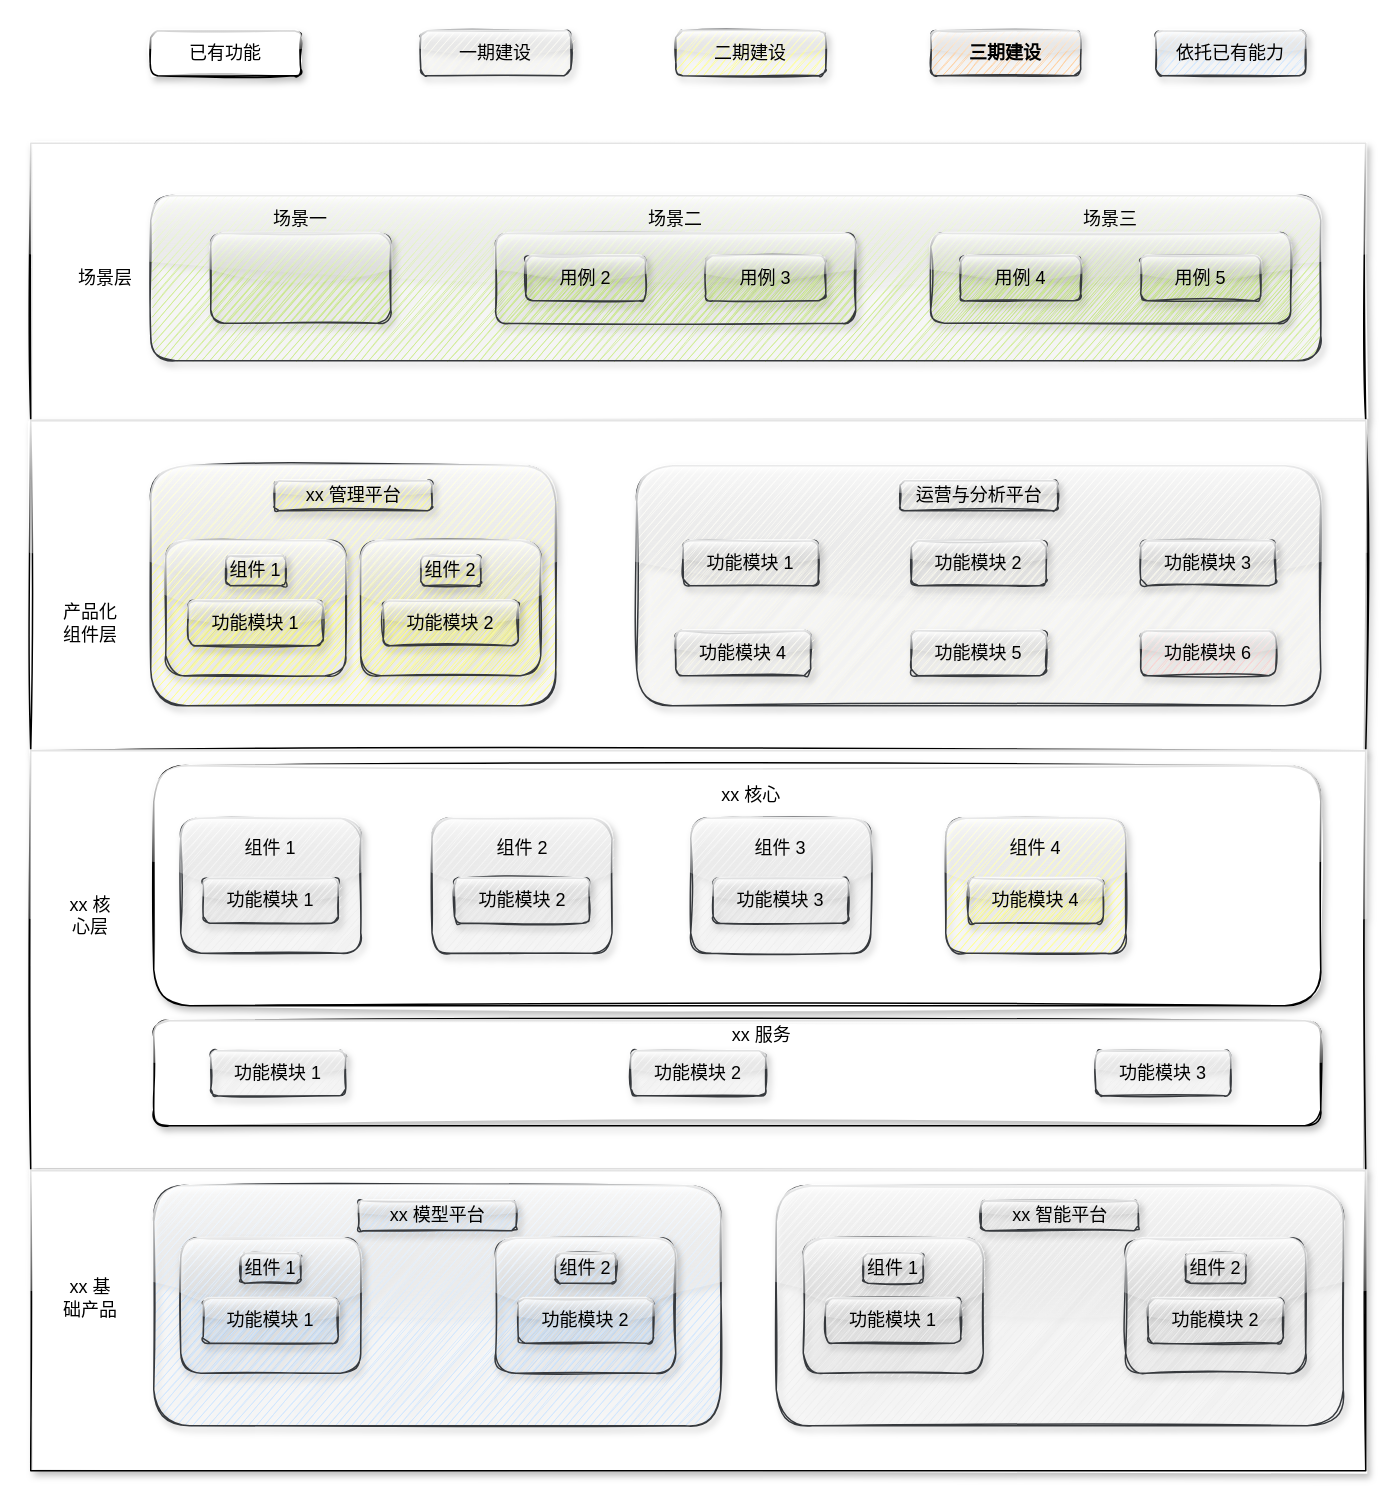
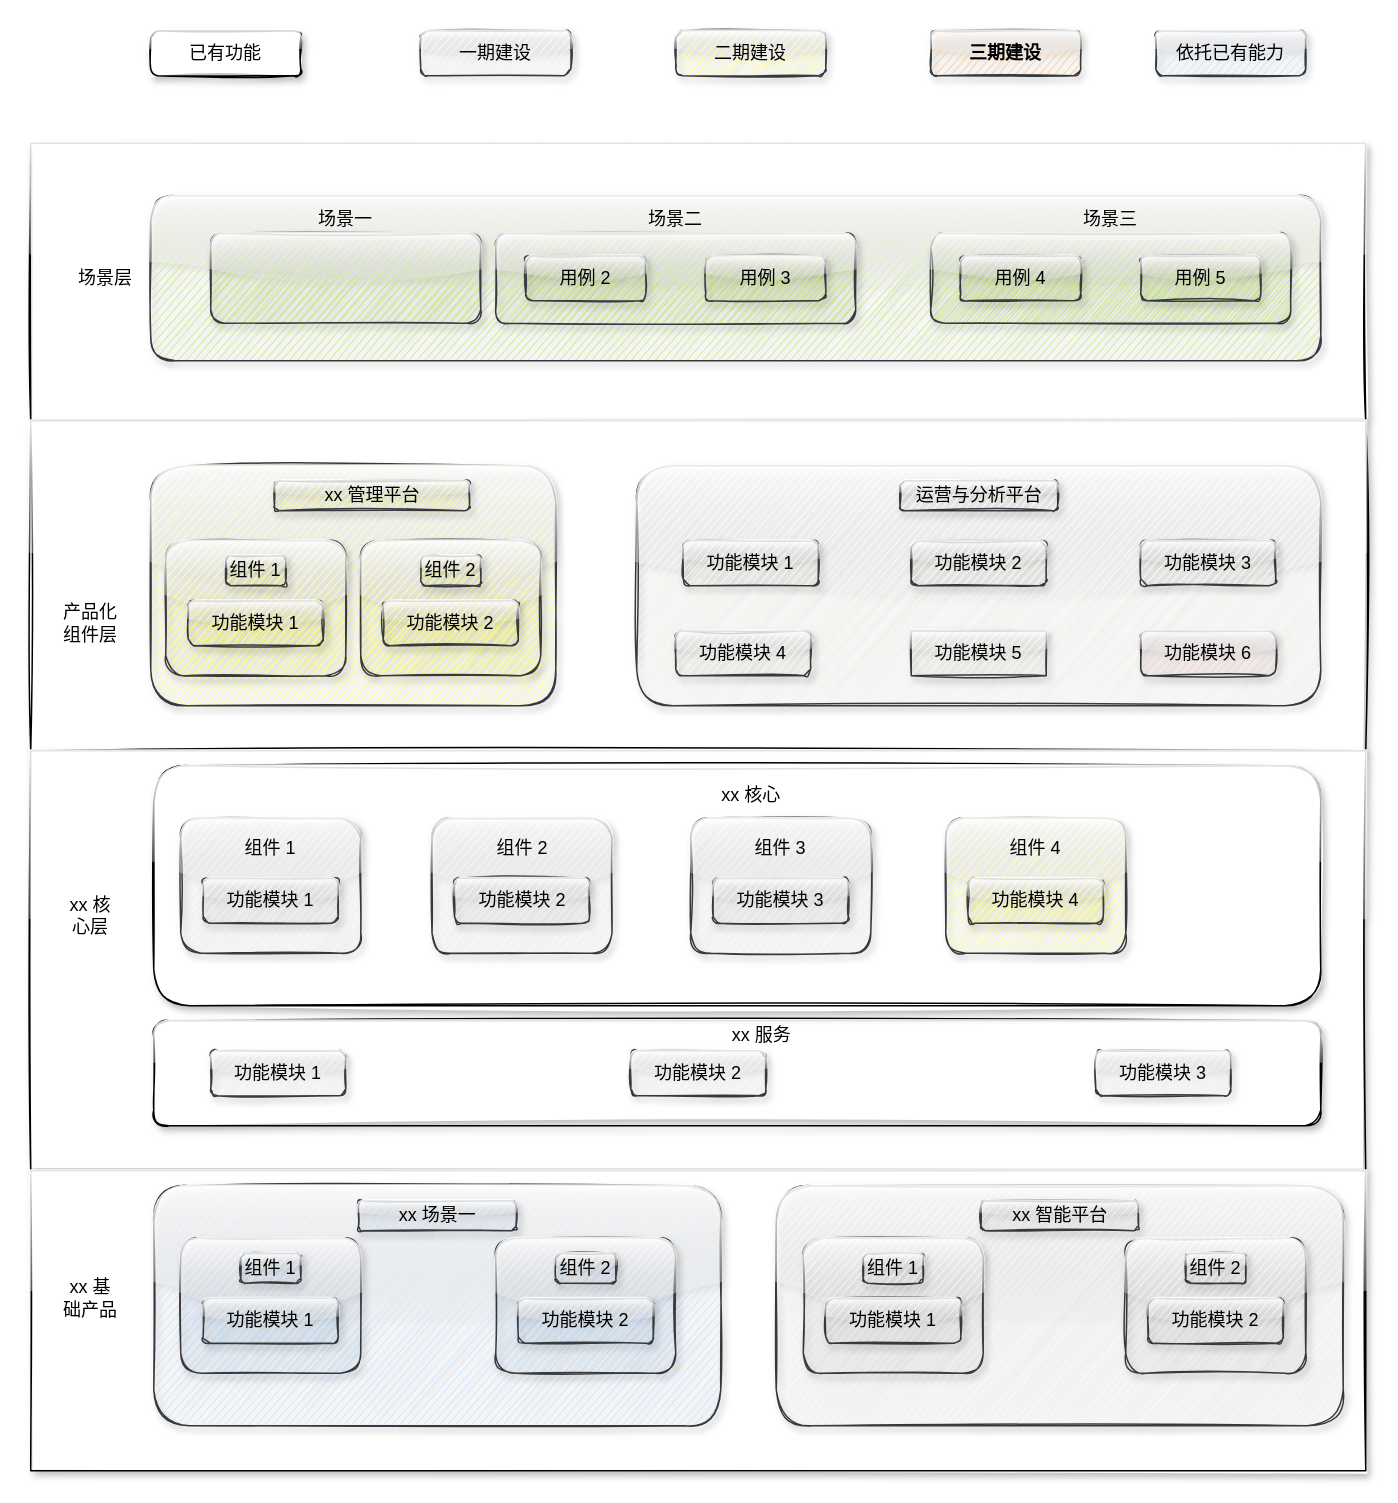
- <mxCell id="4" value="场景一" style="rounded=1;whiteSpace=wrap;html=1;glass=1;labelPosition=center;verticalLabelPosition=top;align=center;verticalAlign=bottom;fillColor=#cdeb8b;strokeColor=#36393d;shadow=1;sketch=1;" vertex="1" parent="1"><mxGeometry x="140" y="155" width="120" height="60" as="geometry" /></mxCell>
+ <mxCell id="4" value="场景一" style="rounded=1;whiteSpace=wrap;html=1;glass=1;labelPosition=center;verticalLabelPosition=top;align=center;verticalAlign=bottom;fillColor=#cdeb8b;strokeColor=#36393d;shadow=1;sketch=1;" vertex="1" parent="1"><mxGeometry x="140" y="155" width="180" height="60" as="geometry" /></mxCell>
- <mxCell id="19" value="xx 管理平台" style="text;html=1;strokeColor=#36393d;fillColor=#ffff88;align=center;verticalAlign=middle;whiteSpace=wrap;rounded=1;shadow=1;glass=1;sketch=1;" vertex="1" parent="1"><mxGeometry x="182.5" y="320" width="105" height="20" as="geometry" /></mxCell>
+ <mxCell id="19" value="xx 管理平台" style="text;html=1;strokeColor=#36393d;fillColor=#ffff88;align=center;verticalAlign=middle;whiteSpace=wrap;rounded=1;shadow=1;glass=1;sketch=1;" vertex="1" parent="1"><mxGeometry x="182.5" y="320" width="130" height="20" as="geometry" /></mxCell>
- <mxCell id="32" value="功能模块 5" style="rounded=1;whiteSpace=wrap;html=1;shadow=1;glass=1;sketch=1;fillColor=#f9f7ed;strokeColor=#36393d;" vertex="1" parent="1"><mxGeometry x="607" y="420" width="90" height="30" as="geometry" /></mxCell>
+ <mxCell id="32" value="功能模块 5" style="whiteSpace=wrap;html=1;shadow=1;glass=1;sketch=1;fillColor=#f9f7ed;strokeColor=#36393d;rounded=0;" vertex="1" parent="1"><mxGeometry x="607" y="420" width="90" height="30" as="geometry" /></mxCell>
- <mxCell id="58" value="xx 模型平台" style="text;html=1;strokeColor=#36393d;fillColor=#cce5ff;align=center;verticalAlign=middle;whiteSpace=wrap;rounded=1;shadow=1;glass=1;sketch=1;" vertex="1" parent="1"><mxGeometry x="238.5" y="800" width="105" height="20" as="geometry" /></mxCell>
+ <mxCell id="58" value="xx 场景一" style="text;html=1;strokeColor=#36393d;fillColor=#cce5ff;align=center;verticalAlign=middle;whiteSpace=wrap;rounded=1;shadow=1;glass=1;sketch=1;" vertex="1" parent="1"><mxGeometry x="238.5" y="800" width="105" height="20" as="geometry" /></mxCell>
